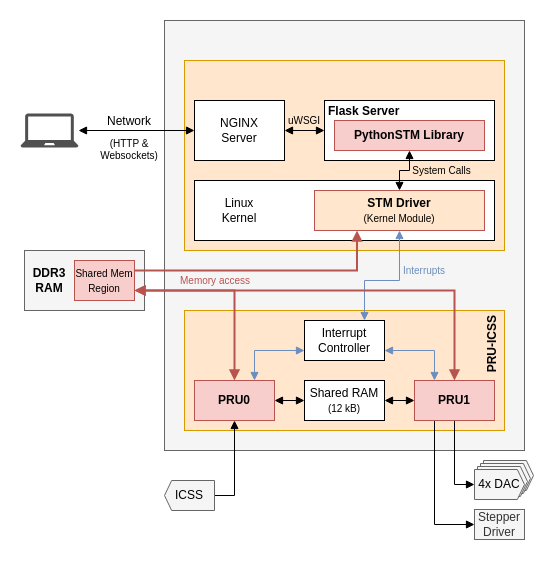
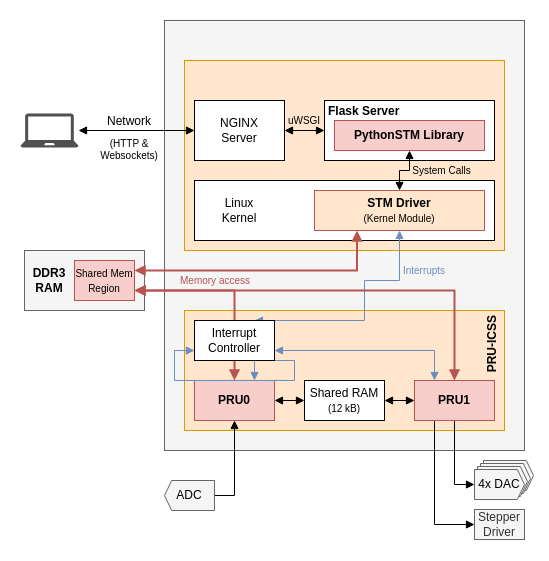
- <mxCell id="16" style="edgeStyle=orthogonalEdgeStyle;rounded=0;jumpStyle=none;jumpSize=6;orthogonalLoop=1;jettySize=auto;html=1;exitX=0.25;exitY=1;exitDx=0;exitDy=0;entryX=1;entryY=0.25;entryDx=0;entryDy=0;startArrow=block;startFill=1;sourcePerimeterSpacing=0;strokeWidth=2;sketch=0;endArrow=none;endFill=1;fillColor=#f8cecc;strokeColor=#b85450;" edge="1" parent="1" source="18" target="30"><mxGeometry relative="1" as="geometry" /></mxCell>
+ <mxCell id="16" style="edgeStyle=orthogonalEdgeStyle;rounded=0;jumpStyle=none;jumpSize=6;orthogonalLoop=1;jettySize=auto;html=1;exitX=0.25;exitY=1;exitDx=0;exitDy=0;entryX=1;entryY=0.25;entryDx=0;entryDy=0;startArrow=block;startFill=1;sourcePerimeterSpacing=0;strokeWidth=2;sketch=0;endArrow=block;endFill=1;fillColor=#f8cecc;strokeColor=#b85450;" edge="1" parent="1" source="18" target="30"><mxGeometry relative="1" as="geometry" /></mxCell>
- <mxCell id="29" value="&lt;div&gt;Interrupt&lt;/div&gt;&lt;div&gt;Controller&lt;/div&gt;" style="rounded=0;whiteSpace=wrap;html=1;fillColor=#ffffff;align=center;" vertex="1" parent="1"><mxGeometry x="304" y="320" width="80" height="40" as="geometry" /></mxCell>
+ <mxCell id="29" value="&lt;div&gt;Interrupt&lt;/div&gt;&lt;div&gt;Controller&lt;/div&gt;" style="rounded=0;whiteSpace=wrap;html=1;fillColor=#ffffff;align=center;" vertex="1" parent="1"><mxGeometry x="194" y="320" width="80" height="40" as="geometry" /></mxCell>
- <mxCell id="34" value="ICSS" style="text;html=1;strokeColor=none;fillColor=none;align=center;verticalAlign=middle;whiteSpace=wrap;rounded=0;sketch=0;" vertex="1" parent="1"><mxGeometry x="164" y="480" width="50" height="30" as="geometry" /></mxCell>
+ <mxCell id="34" value="ADC" style="text;html=1;strokeColor=none;fillColor=none;align=center;verticalAlign=middle;whiteSpace=wrap;rounded=0;sketch=0;" vertex="1" parent="1"><mxGeometry x="164" y="480" width="50" height="30" as="geometry" /></mxCell>
